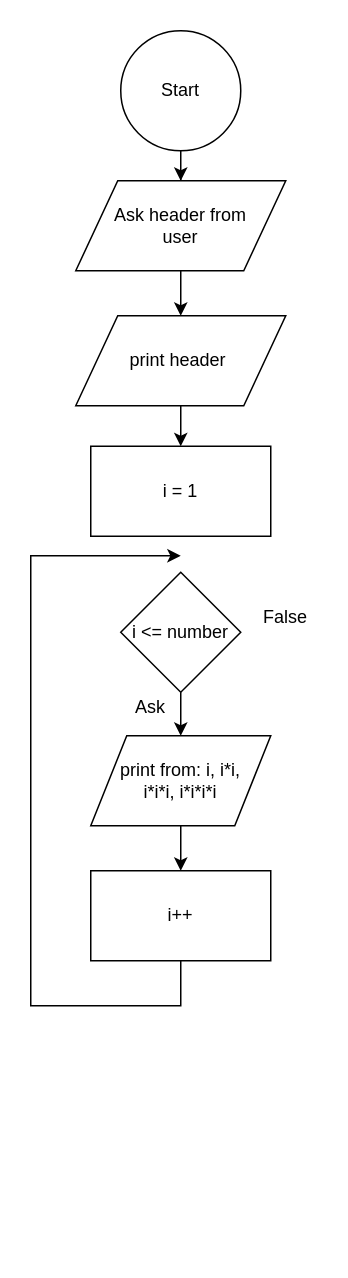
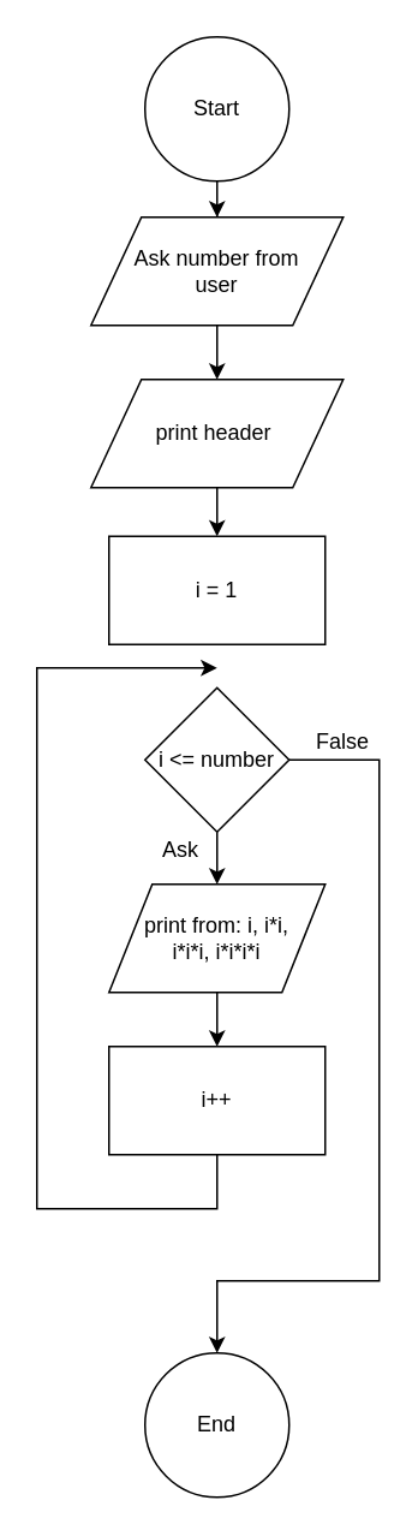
- <mxCell id="5" value="Ask header from &lt;br&gt;user" style="shape=parallelogram;perimeter=parallelogramPerimeter;whiteSpace=wrap;html=1;" parent="1" vertex="1"><mxGeometry x="50" y="120" width="140" height="60" as="geometry" /></mxCell>
+ <mxCell id="5" value="Ask number from &lt;br&gt;user" style="shape=parallelogram;perimeter=parallelogramPerimeter;whiteSpace=wrap;html=1;" parent="1" vertex="1"><mxGeometry x="50" y="120" width="140" height="60" as="geometry" /></mxCell>
+ <mxCell id="6" style="edgeStyle=orthogonalEdgeStyle;rounded=0;orthogonalLoop=1;jettySize=auto;html=1;exitX=1;exitY=0.5;exitDx=0;exitDy=0;entryX=0.5;entryY=0;entryDx=0;entryDy=0;" parent="1" source="8" target="11" edge="1"><mxGeometry relative="1" as="geometry"><mxPoint x="120" y="620" as="targetPoint" /><Array as="points"><mxPoint x="210" y="421" /><mxPoint x="210" y="710" /><mxPoint x="120" y="710" /></Array></mxGeometry></mxCell>
+ <mxCell id="11" value="End" style="ellipse;whiteSpace=wrap;html=1;aspect=fixed;" parent="1" vertex="1"><mxGeometry x="80" y="750" width="80" height="80" as="geometry" /></mxCell>
